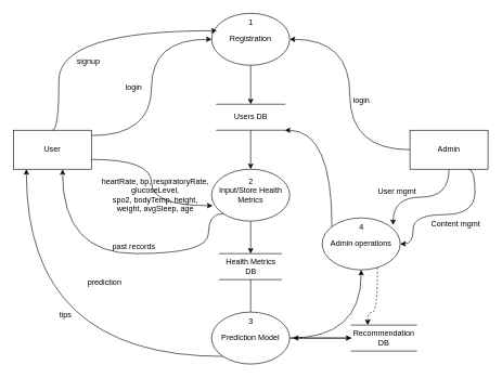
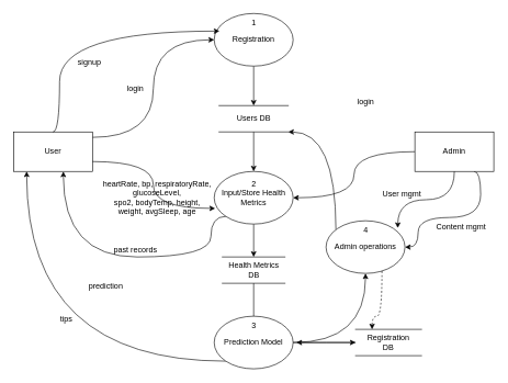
- <mxCell id="4" style="edgeStyle=orthogonalEdgeStyle;rounded=0;orthogonalLoop=1;jettySize=auto;html=1;entryX=1;entryY=0.5;entryDx=0;entryDy=0;curved=1;" parent="1" source="6" target="8" edge="1"><mxGeometry relative="1" as="geometry" /></mxCell>
+ <mxCell id="4" style="edgeStyle=orthogonalEdgeStyle;rounded=0;orthogonalLoop=1;jettySize=auto;html=1;curved=1;" parent="1" source="6" target="10" edge="1"><mxGeometry relative="1" as="geometry" /></mxCell>
- <mxCell id="19" value="Recommendation&lt;div&gt;DB&lt;/div&gt;" style="shape=partialRectangle;whiteSpace=wrap;html=1;left=0;right=0;fillColor=none;" parent="1" vertex="1"><mxGeometry x="540" y="500" width="100" height="40" as="geometry" /></mxCell>
+ <mxCell id="19" value="Registration&lt;div&gt;DB&lt;/div&gt;" style="shape=partialRectangle;whiteSpace=wrap;html=1;left=0;right=0;fillColor=none;" parent="1" vertex="1"><mxGeometry x="540" y="500" width="100" height="40" as="geometry" /></mxCell>
